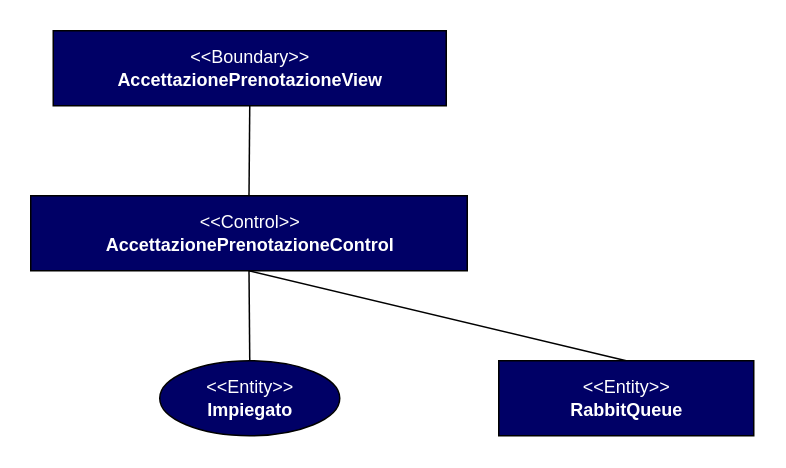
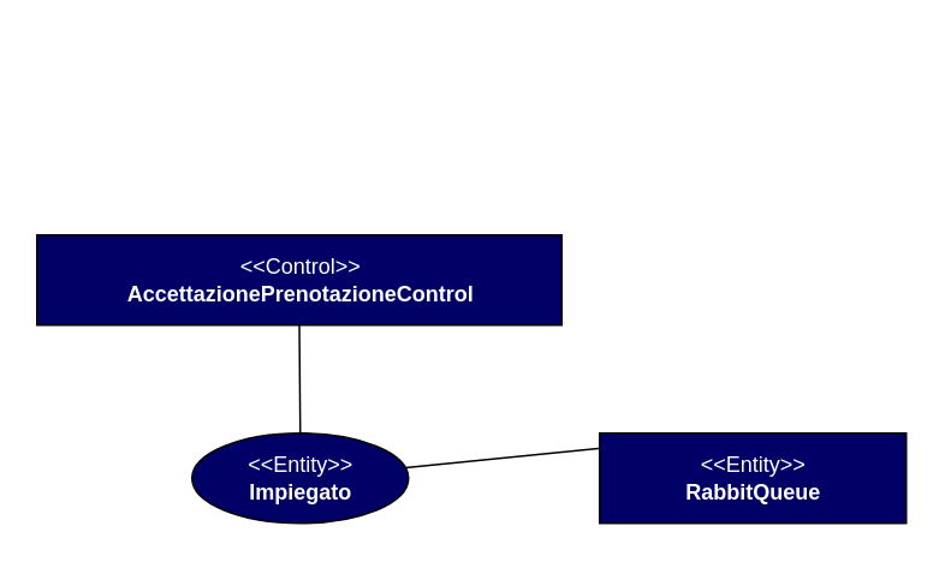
- <mxCell id="4" value="&lt;font color=&quot;#ffffff&quot;&gt;&amp;lt;&amp;lt;Boundary&amp;gt;&amp;gt;&lt;br&gt;&lt;/font&gt;&lt;div&gt;&lt;b&gt;&lt;font color=&quot;#ffffff&quot;&gt;AccettazionePrenotazioneView&lt;/font&gt;&lt;/b&gt;&lt;br&gt;&lt;/div&gt;" style="html=1;fillColor=#000066;" parent="1" vertex="1"><mxGeometry x="35" y="20" width="262" height="50" as="geometry" /></mxCell>
- <mxCell id="6" value="" style="endArrow=none;html=1;entryX=0.5;entryY=1;entryDx=0;entryDy=0;exitX=0.5;exitY=0;exitDx=0;exitDy=0;" parent="1" source="3" target="4" edge="1"><mxGeometry width="50" height="50" relative="1" as="geometry"><mxPoint x="192" y="90" as="sourcePoint" /><mxPoint x="192" y="30" as="targetPoint" /></mxGeometry></mxCell>
- <mxCell id="7" value="" style="endArrow=none;html=1;entryX=0.5;entryY=1;entryDx=0;entryDy=0;exitX=0.5;exitY=0;exitDx=0;exitDy=0;" parent="1" source="8" target="3" edge="1"><mxGeometry width="50" height="50" relative="1" as="geometry"><mxPoint x="362" y="250" as="sourcePoint" /><mxPoint x="232" y="310" as="targetPoint" /></mxGeometry></mxCell>
+ <mxCell id="7" value="" style="endArrow=none;html=1;exitX=0.5;exitY=0;exitDx=0;exitDy=0;" parent="1" source="8" target="2" edge="1"><mxGeometry width="50" height="50" relative="1" as="geometry"><mxPoint x="362" y="250" as="sourcePoint" /><mxPoint x="232" y="310" as="targetPoint" /></mxGeometry></mxCell>
